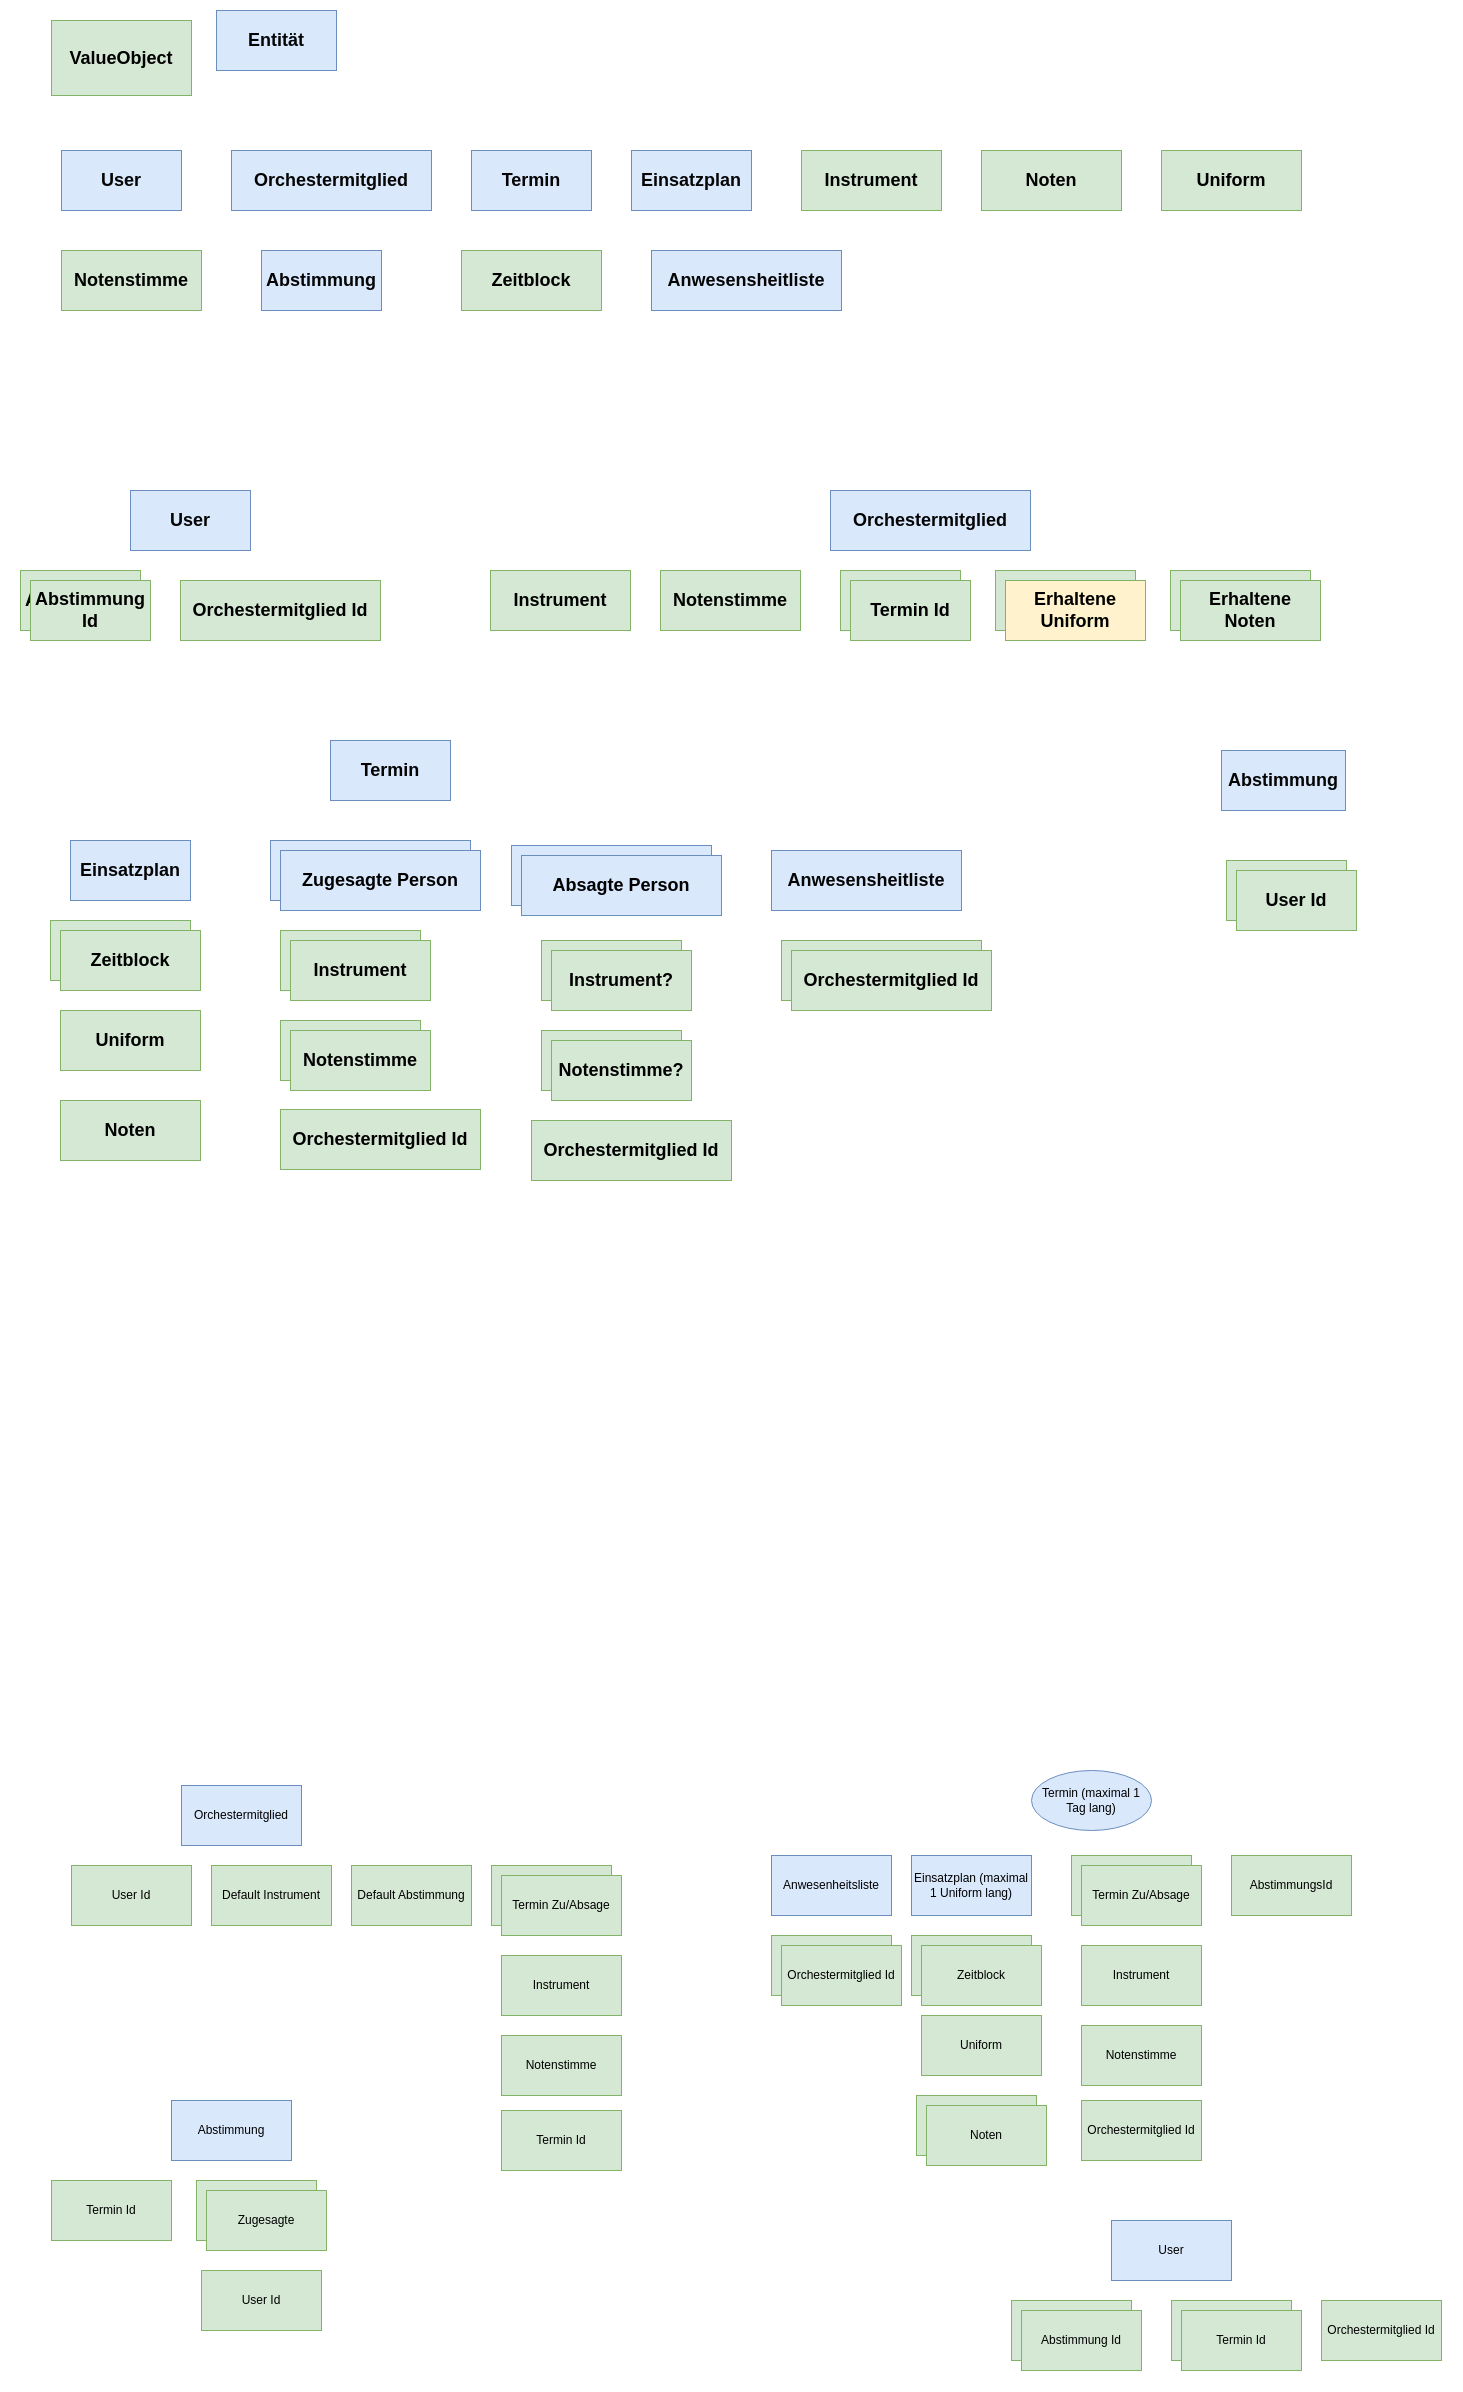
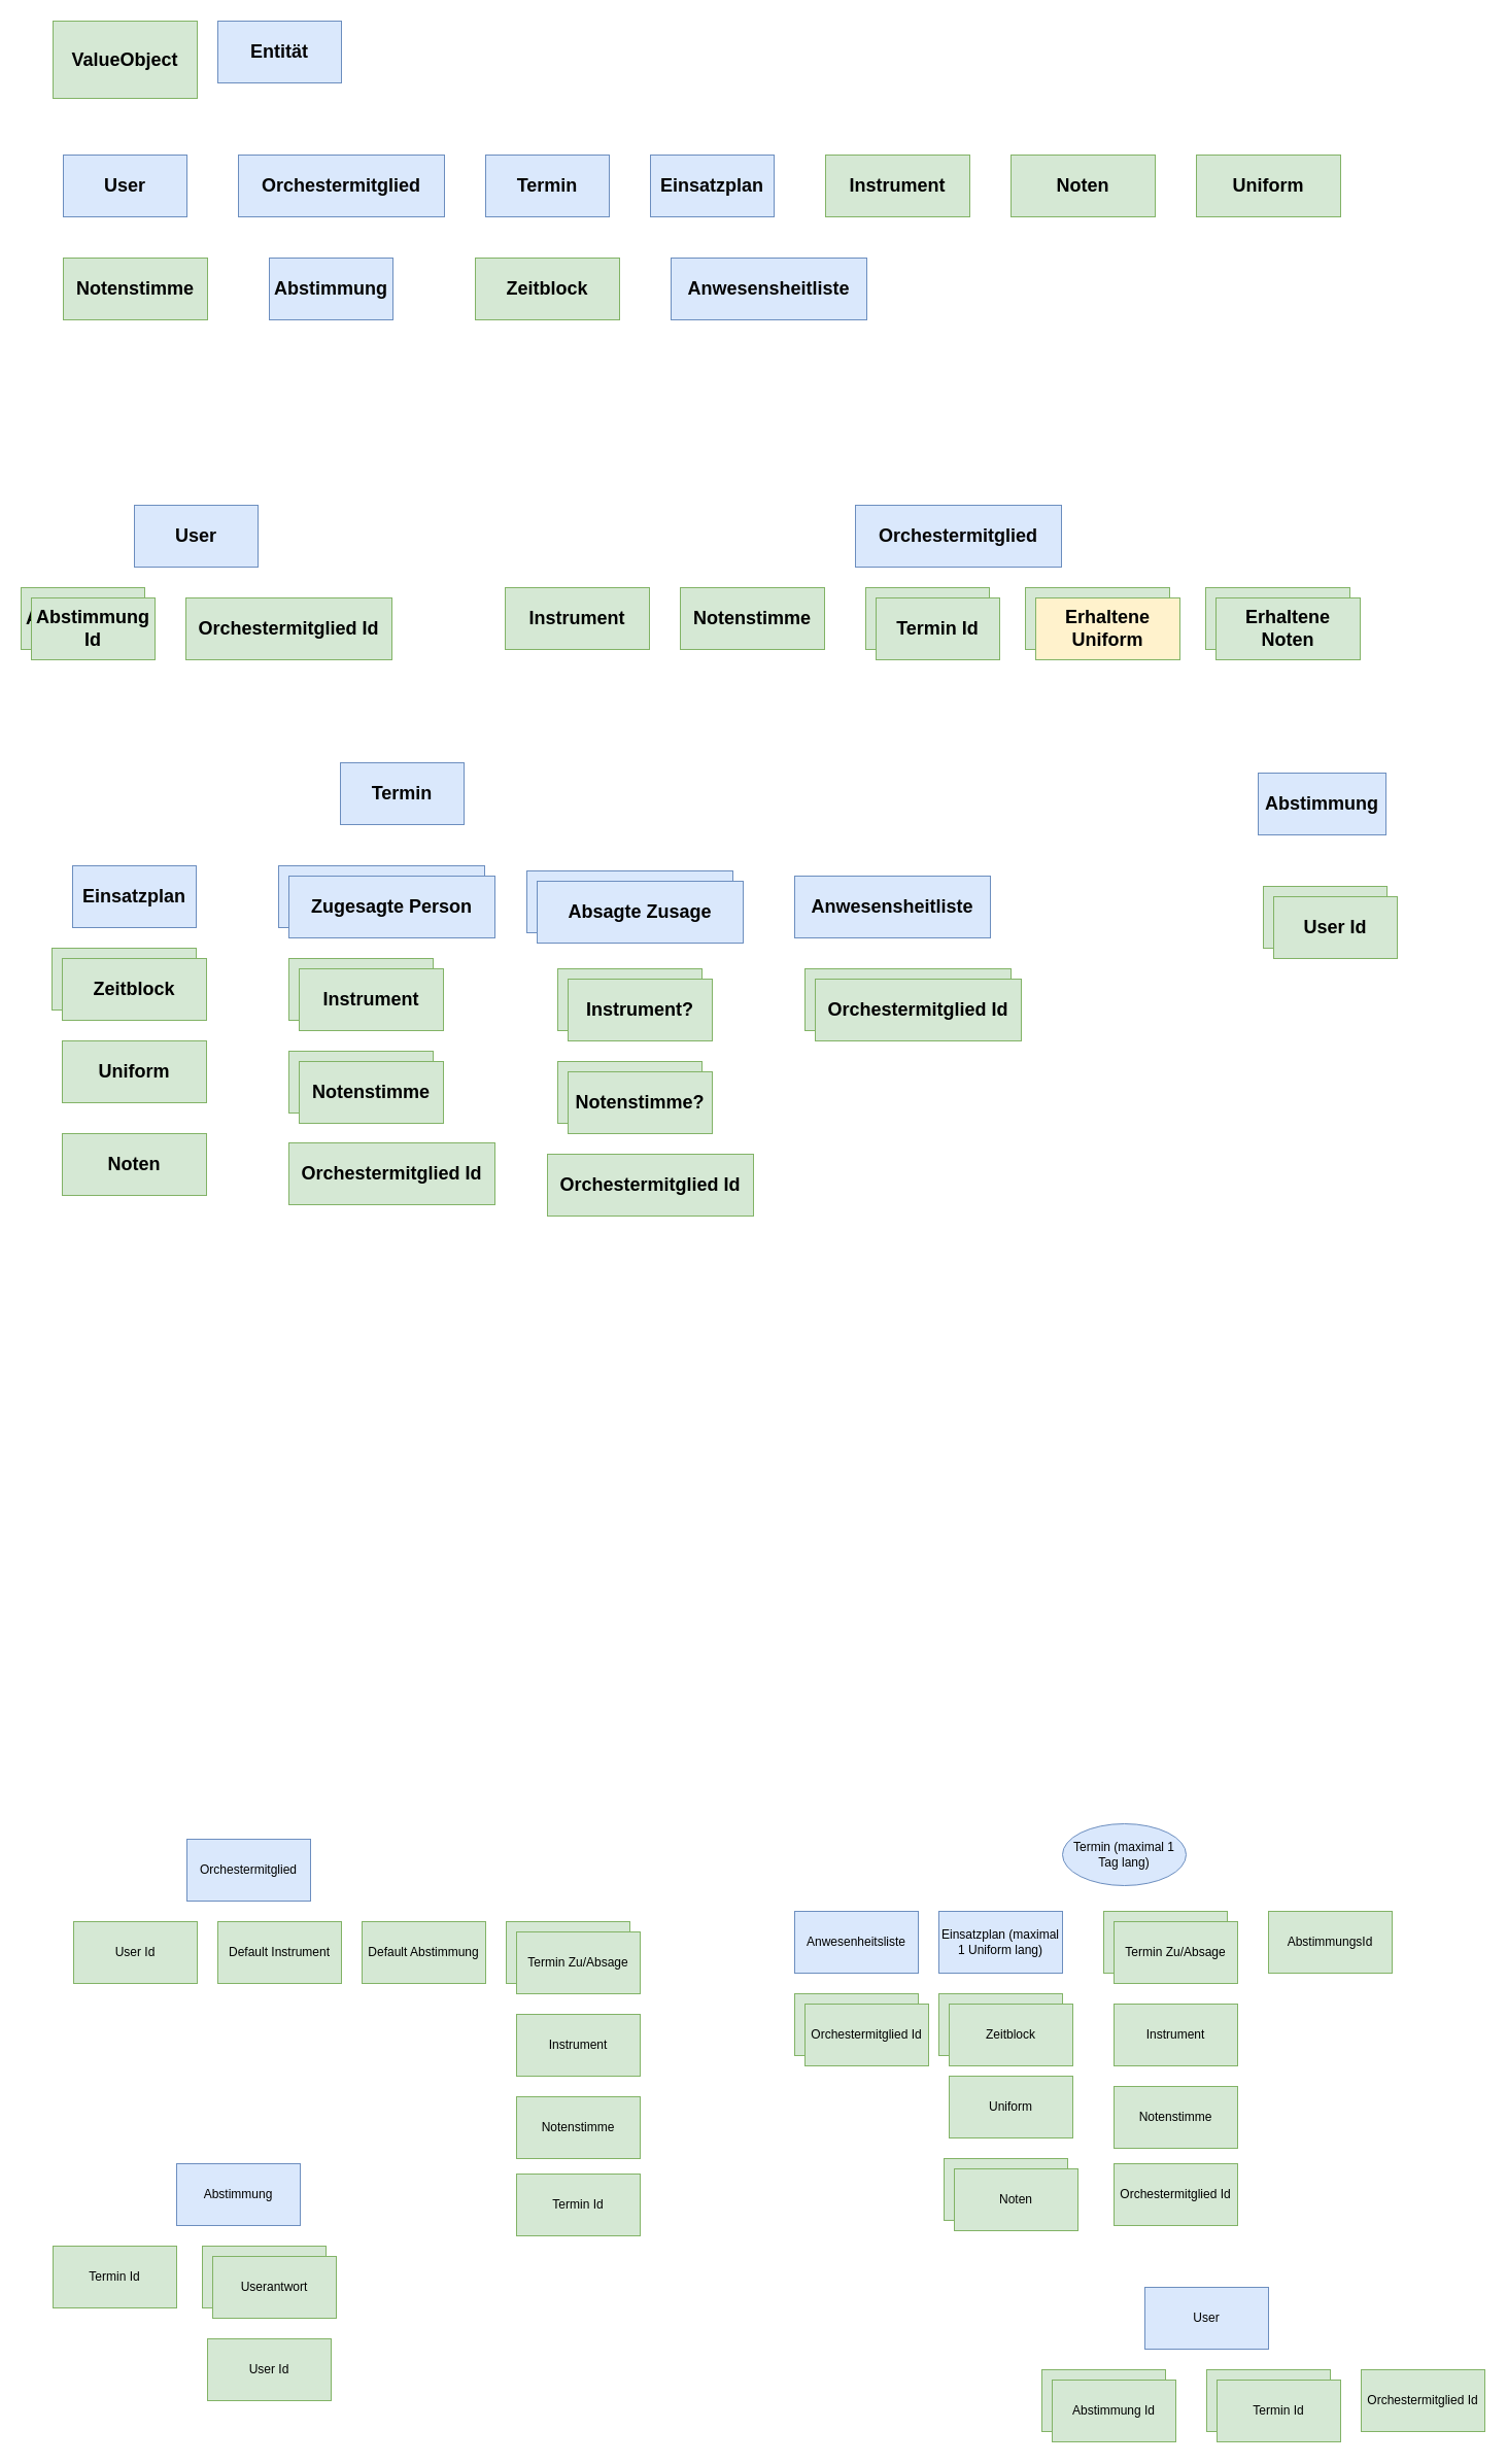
- <mxCell id="3" value="&lt;h2&gt;Entität&lt;/h2&gt;" style="rounded=0;whiteSpace=wrap;html=1;fillColor=#dae8fc;strokeColor=#6c8ebf;labelBackgroundColor=none;fontColor=#050505;" parent="1" vertex="1"><mxGeometry x="216" y="10" width="120" height="60" as="geometry" /></mxCell>
+ <mxCell id="3" value="&lt;h2&gt;Entität&lt;/h2&gt;" style="rounded=0;whiteSpace=wrap;html=1;fillColor=#dae8fc;strokeColor=#6c8ebf;labelBackgroundColor=none;fontColor=#050505;" parent="1" vertex="1"><mxGeometry x="211" y="20" width="120" height="60" as="geometry" /></mxCell>
- <mxCell id="83" value="&lt;h2&gt;Absagte Person&lt;/h2&gt;" style="rounded=0;whiteSpace=wrap;html=1;fillColor=#dae8fc;strokeColor=#6c8ebf;labelBackgroundColor=none;fontColor=#000000;" parent="1" vertex="1"><mxGeometry x="521" y="855" width="200" height="60" as="geometry" /></mxCell>
+ <mxCell id="83" value="&lt;h2&gt;Absagte Zusage&lt;/h2&gt;" style="rounded=0;whiteSpace=wrap;html=1;fillColor=#dae8fc;strokeColor=#6c8ebf;labelBackgroundColor=none;fontColor=#000000;" parent="1" vertex="1"><mxGeometry x="521" y="855" width="200" height="60" as="geometry" /></mxCell>
- <mxCell id="16" value="Zugesagte" style="rounded=0;whiteSpace=wrap;html=1;fillColor=#d5e8d4;strokeColor=#82b366;fontColor=#000000;" parent="1" vertex="1"><mxGeometry x="206" y="2190" width="120" height="60" as="geometry" /></mxCell>
+ <mxCell id="16" value="Userantwort" style="rounded=0;whiteSpace=wrap;html=1;fillColor=#d5e8d4;strokeColor=#82b366;fontColor=#000000;" parent="1" vertex="1"><mxGeometry x="206" y="2190" width="120" height="60" as="geometry" /></mxCell>
